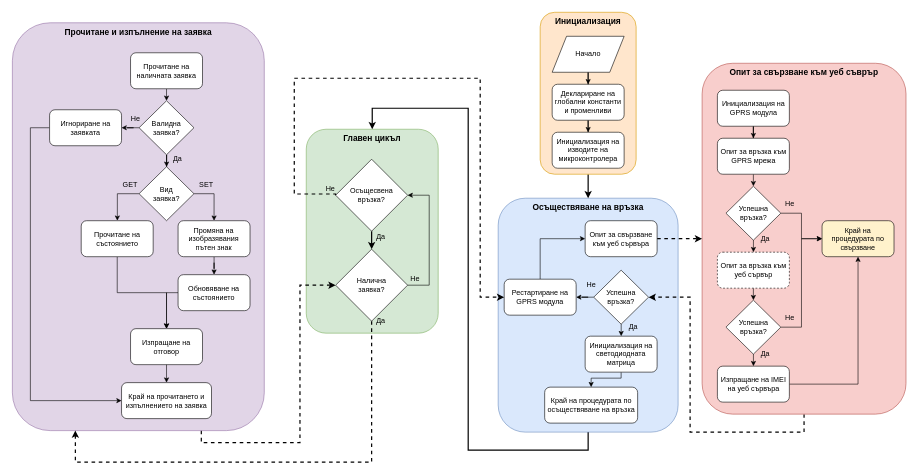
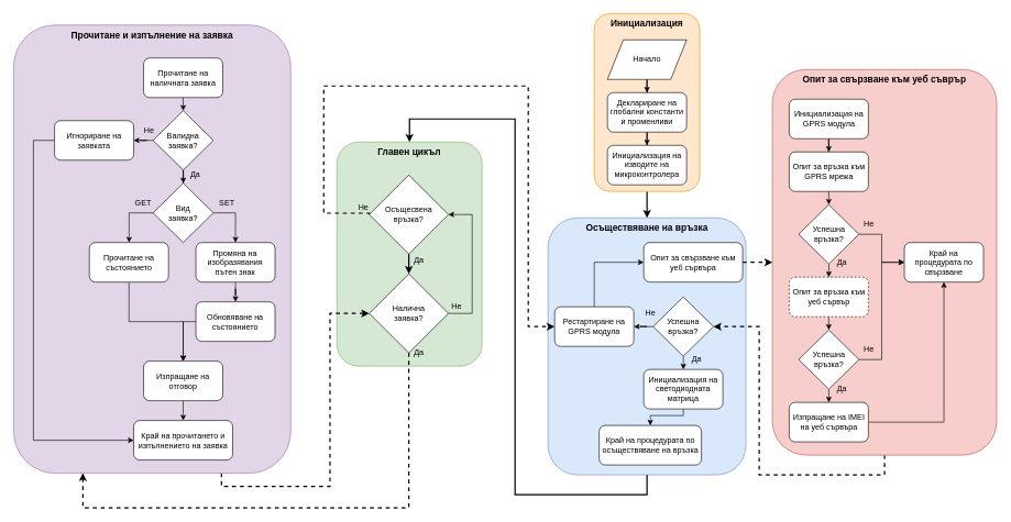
- <mxCell id="35" value="Опит за свързване към уеб сървъра" style="rounded=1;whiteSpace=wrap;html=1;" parent="1" vertex="1"><mxGeometry x="975" y="367.5" width="120" height="60" as="geometry" /></mxCell>
+ <mxCell id="35" value="Опит за свързване към уеб сървъра" style="rounded=1;whiteSpace=wrap;html=1;" parent="1" vertex="1"><mxGeometry x="975" y="367.5" width="150" height="60" as="geometry" /></mxCell>
- <mxCell id="20" value="Край на&lt;br&gt;процедурата по свързване" style="rounded=1;whiteSpace=wrap;html=1;fillColor=#fff2cc;" parent="1" vertex="1"><mxGeometry x="1370" y="367.5" width="120" height="60" as="geometry" /></mxCell>
+ <mxCell id="20" value="Край на&lt;br&gt;процедурата по свързване" style="rounded=1;whiteSpace=wrap;html=1;" parent="1" vertex="1"><mxGeometry x="1370" y="367.5" width="120" height="60" as="geometry" /></mxCell>
